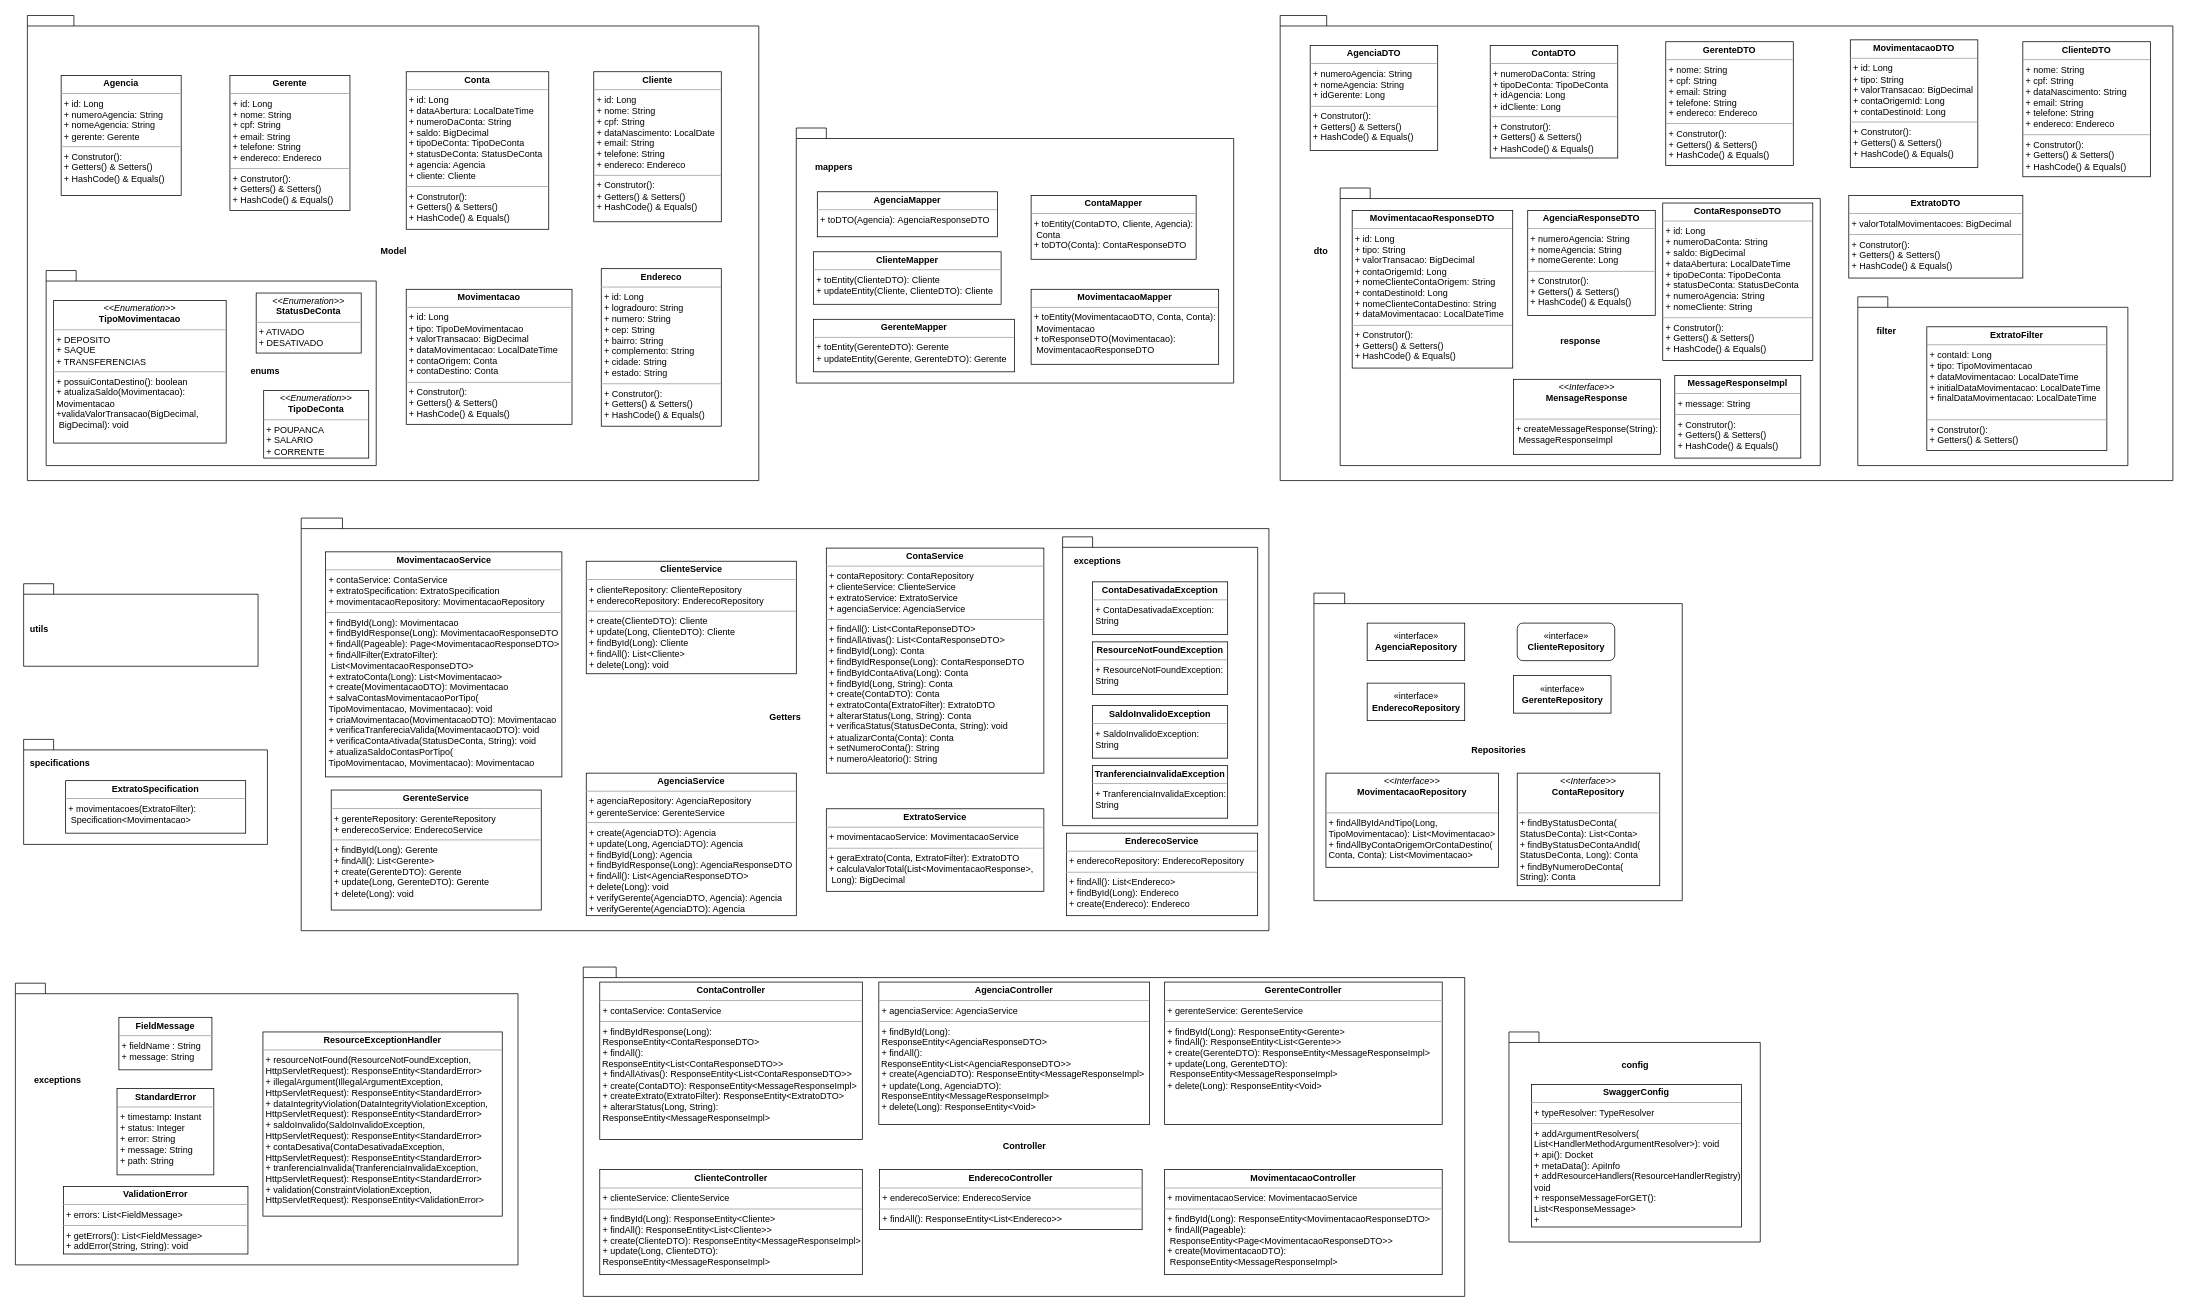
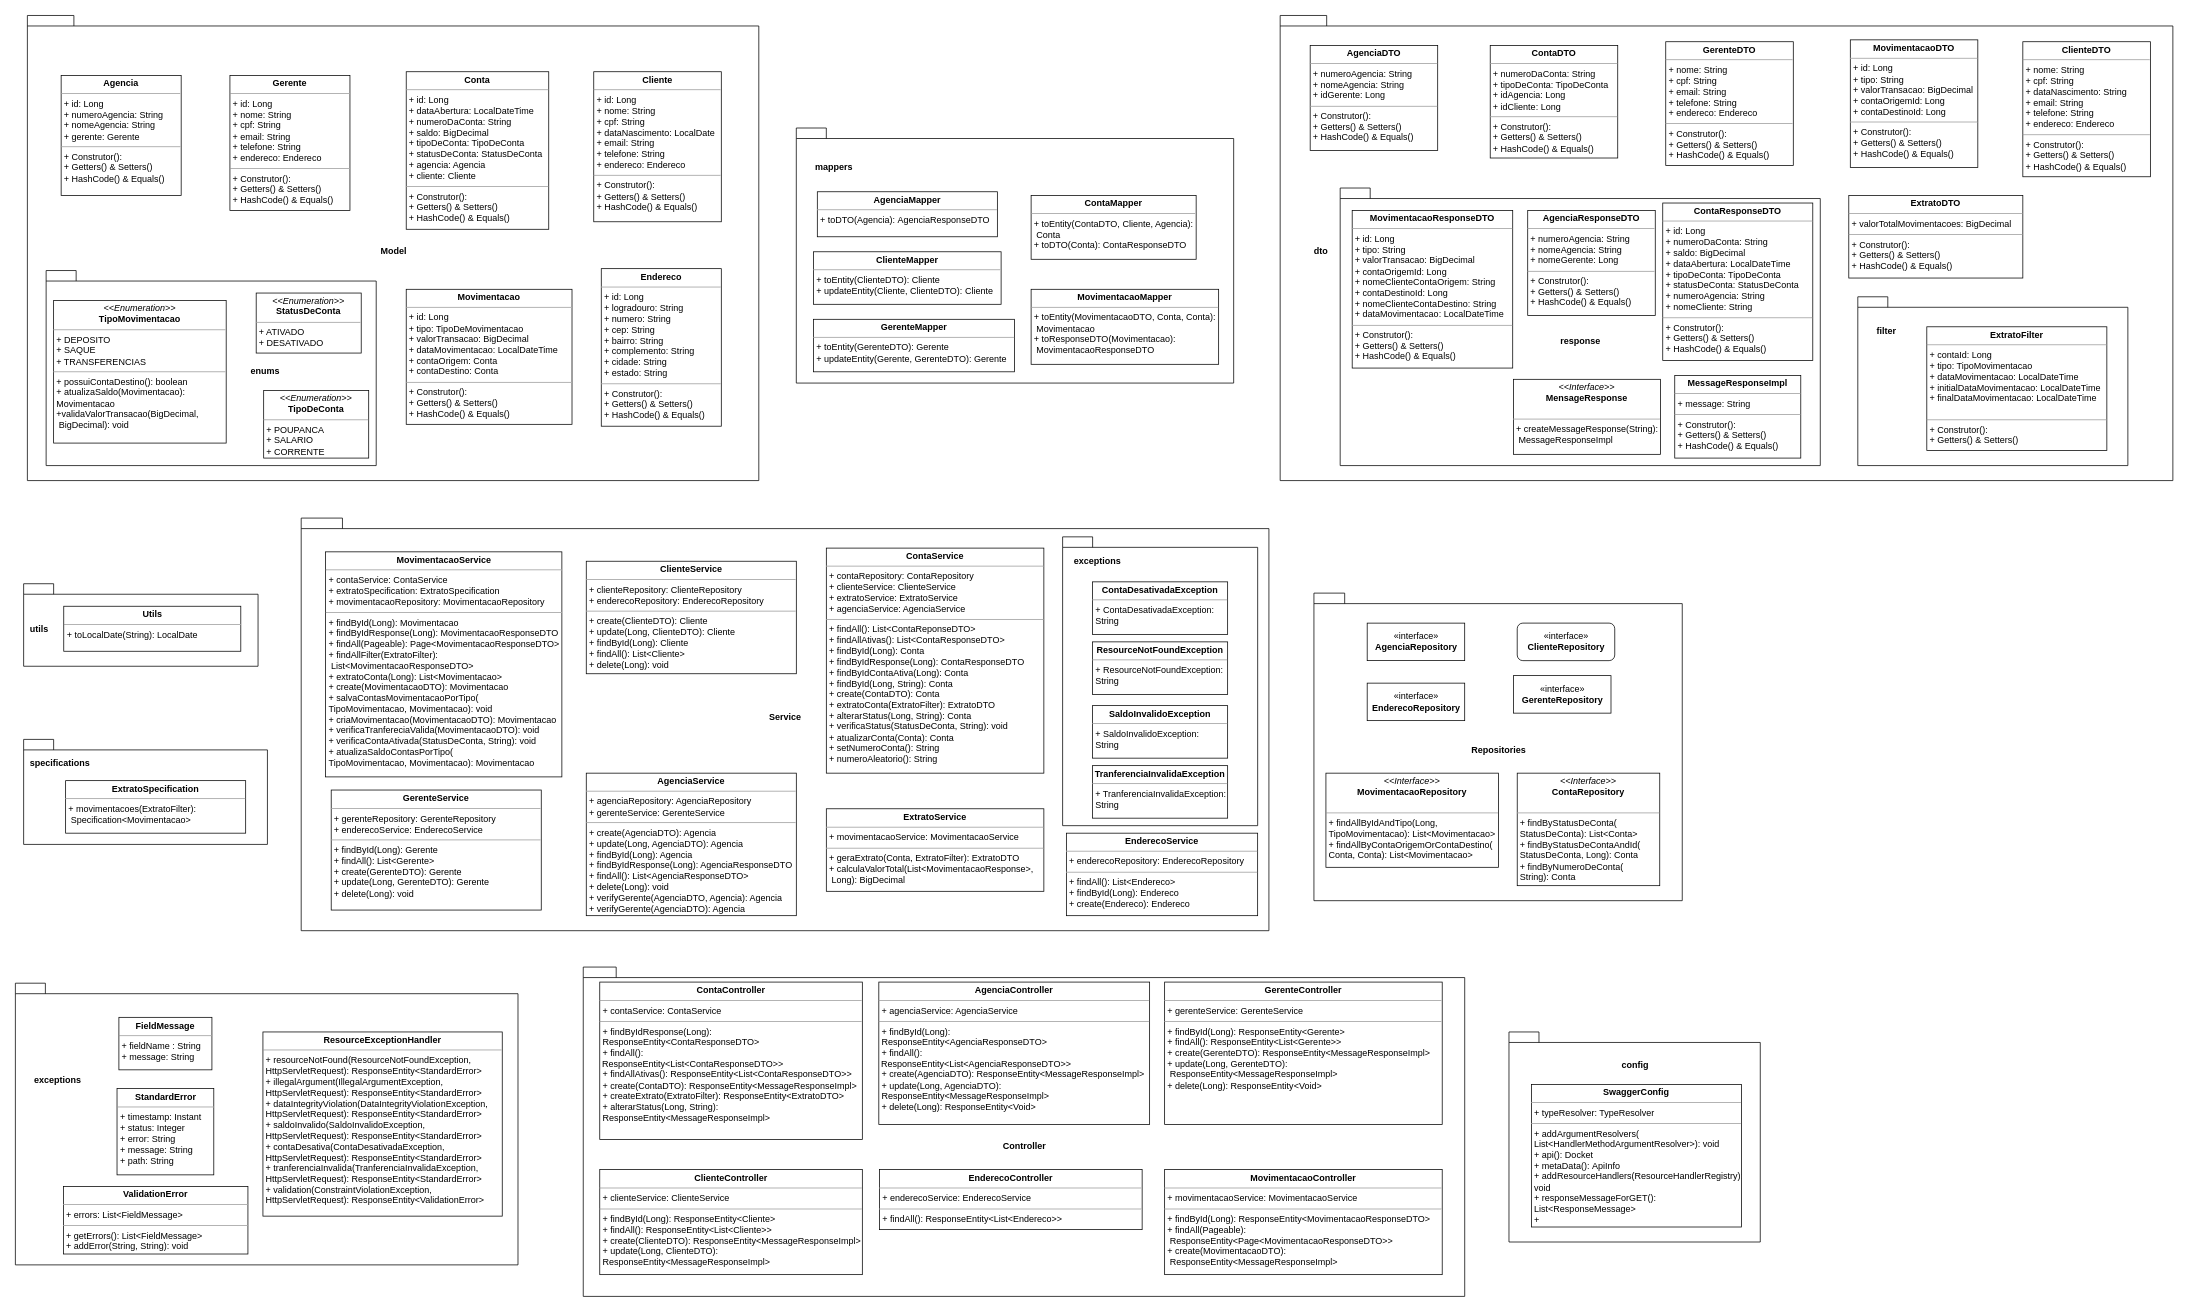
+ <mxCell id="50" value="&lt;p style=&quot;margin: 0px ; margin-top: 4px ; text-align: center&quot;&gt;&lt;b&gt;Utils&lt;/b&gt;&lt;/p&gt;&lt;hr size=&quot;1&quot;&gt;&lt;p style=&quot;margin: 0px ; margin-left: 4px&quot;&gt;&lt;/p&gt;&lt;p style=&quot;margin: 0px ; margin-left: 4px&quot;&gt;+ toLocalDate(String): LocalDate&lt;/p&gt;&lt;p style=&quot;margin: 0px ; margin-left: 4px&quot;&gt;&lt;br&gt;&lt;/p&gt;&lt;p style=&quot;margin: 0px ; margin-left: 4px&quot;&gt;&lt;br&gt;&lt;/p&gt;" style="verticalAlign=top;align=left;overflow=fill;fontSize=12;fontFamily=Helvetica;html=1;" parent="1" vertex="1"><mxGeometry x="84.5" y="807.5" width="236" height="60" as="geometry" /></mxCell>
- <mxCell id="9" value="Getters&lt;br&gt;&lt;br&gt;&lt;br&gt;" style="shape=folder;fontStyle=1;spacingTop=10;tabWidth=40;tabHeight=14;tabPosition=left;html=1;" parent="1" vertex="1"><mxGeometry x="401" y="690" width="1290" height="550" as="geometry" /></mxCell>
+ <mxCell id="9" value="Service&lt;br&gt;&lt;br&gt;&lt;br&gt;" style="shape=folder;fontStyle=1;spacingTop=10;tabWidth=40;tabHeight=14;tabPosition=left;html=1;" parent="1" vertex="1"><mxGeometry x="401" y="690" width="1290" height="550" as="geometry" /></mxCell>
